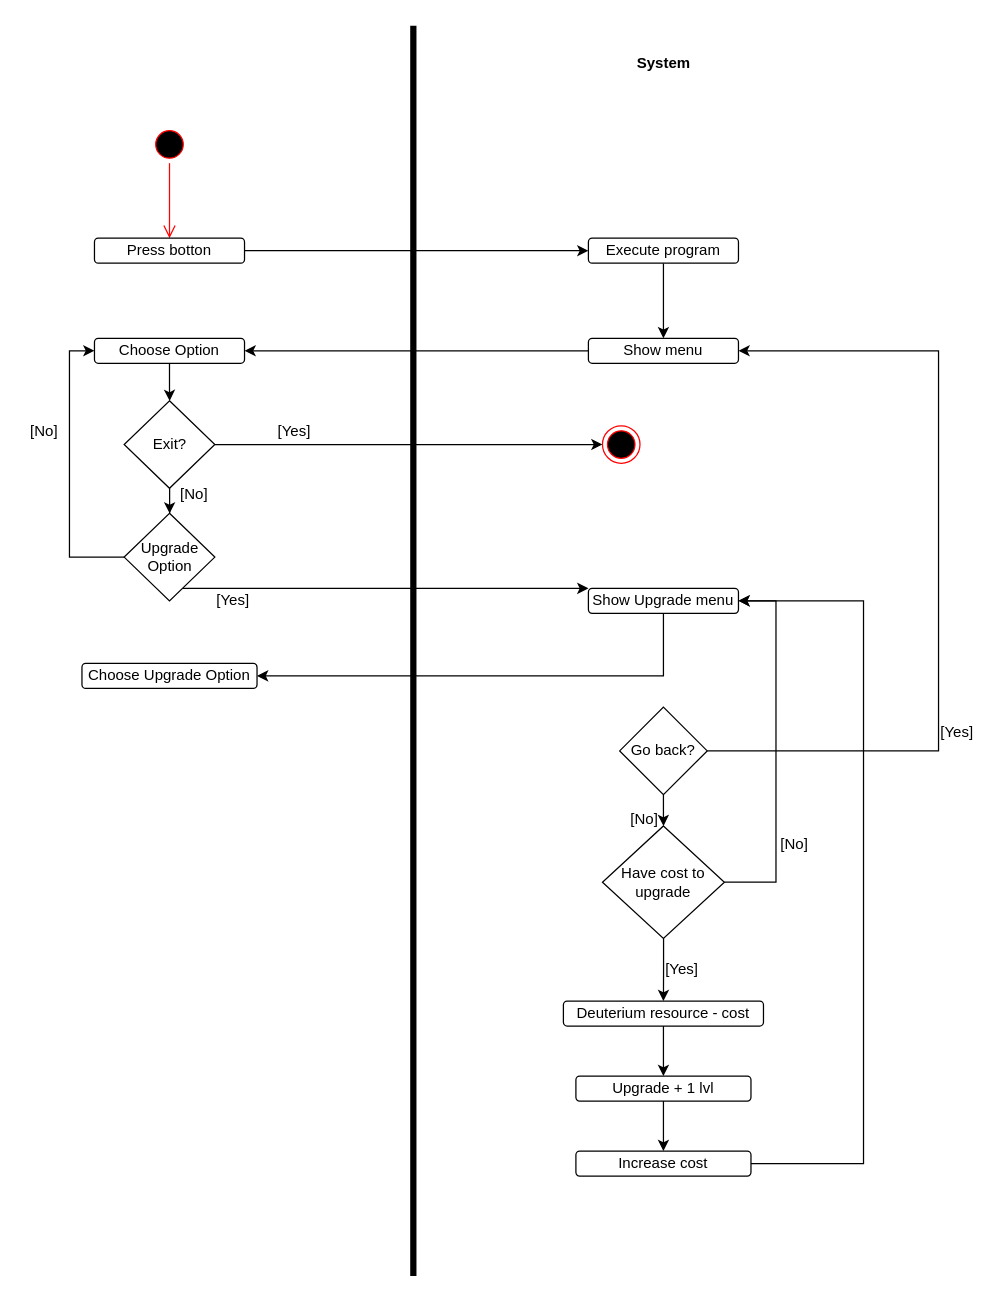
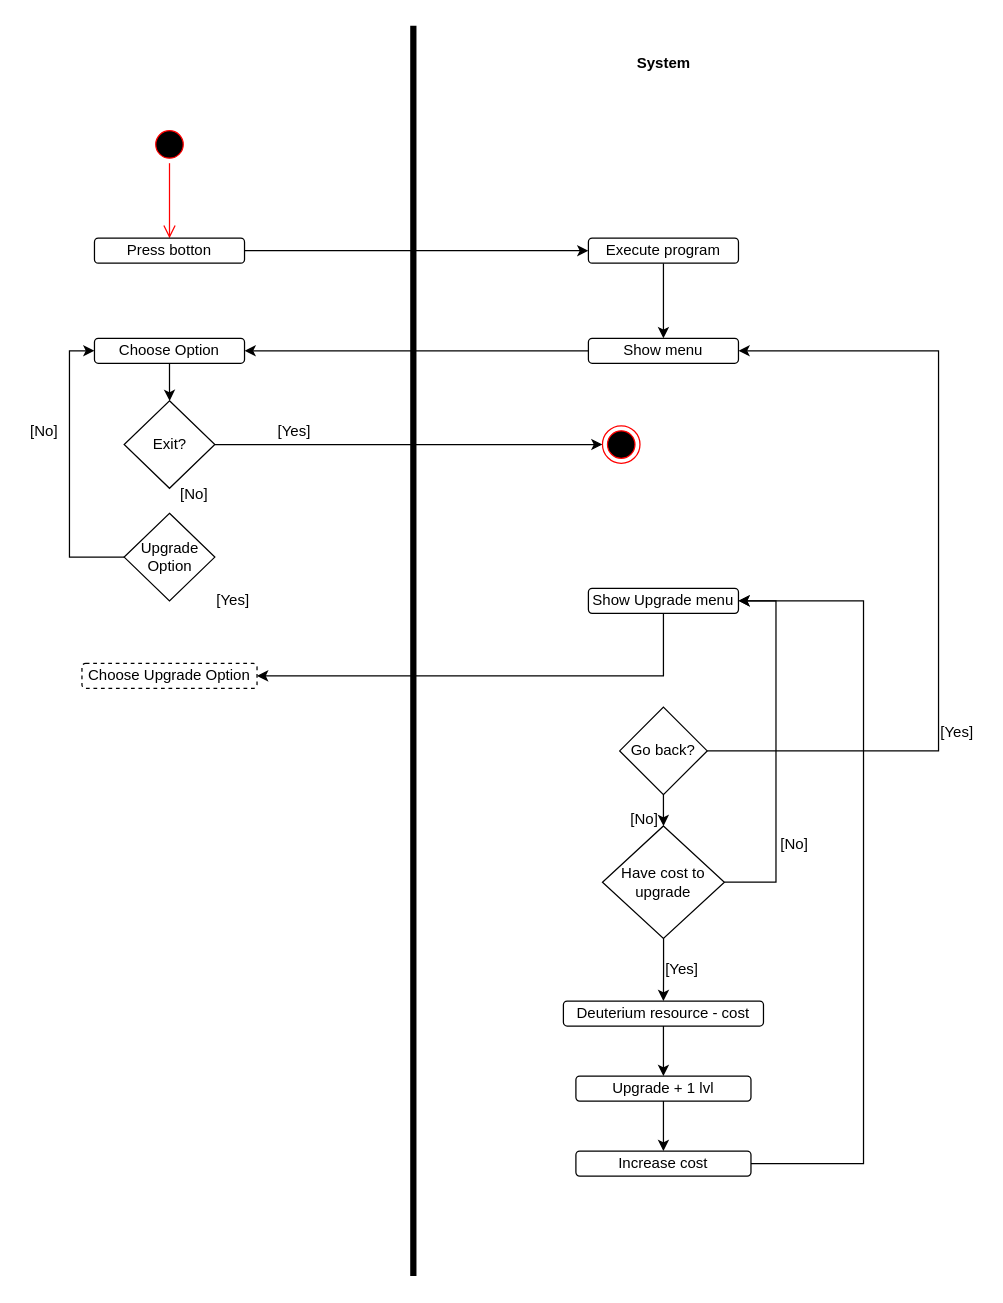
- <mxCell id="38" style="edgeStyle=orthogonalEdgeStyle;rounded=0;orthogonalLoop=1;jettySize=auto;html=1;" edge="1" parent="1" source="40" target="16"><mxGeometry relative="1" as="geometry" /></mxCell>
- <mxCell id="15" style="edgeStyle=orthogonalEdgeStyle;rounded=0;orthogonalLoop=1;jettySize=auto;html=1;strokeWidth=1;" parent="1" source="16" target="19" edge="1"><mxGeometry relative="1" as="geometry"><Array as="points"><mxPoint x="135" y="480" /></Array></mxGeometry></mxCell>
- <mxCell id="21" value="Choose Upgrade Option " style="rounded=1;whiteSpace=wrap;html=1;" parent="1" vertex="1"><mxGeometry x="65" y="530" width="140" height="20" as="geometry" /></mxCell>
+ <mxCell id="21" value="Choose Upgrade Option " style="rounded=1;whiteSpace=wrap;html=1;dashed=1;" parent="1" vertex="1"><mxGeometry x="65" y="530" width="140" height="20" as="geometry" /></mxCell>
